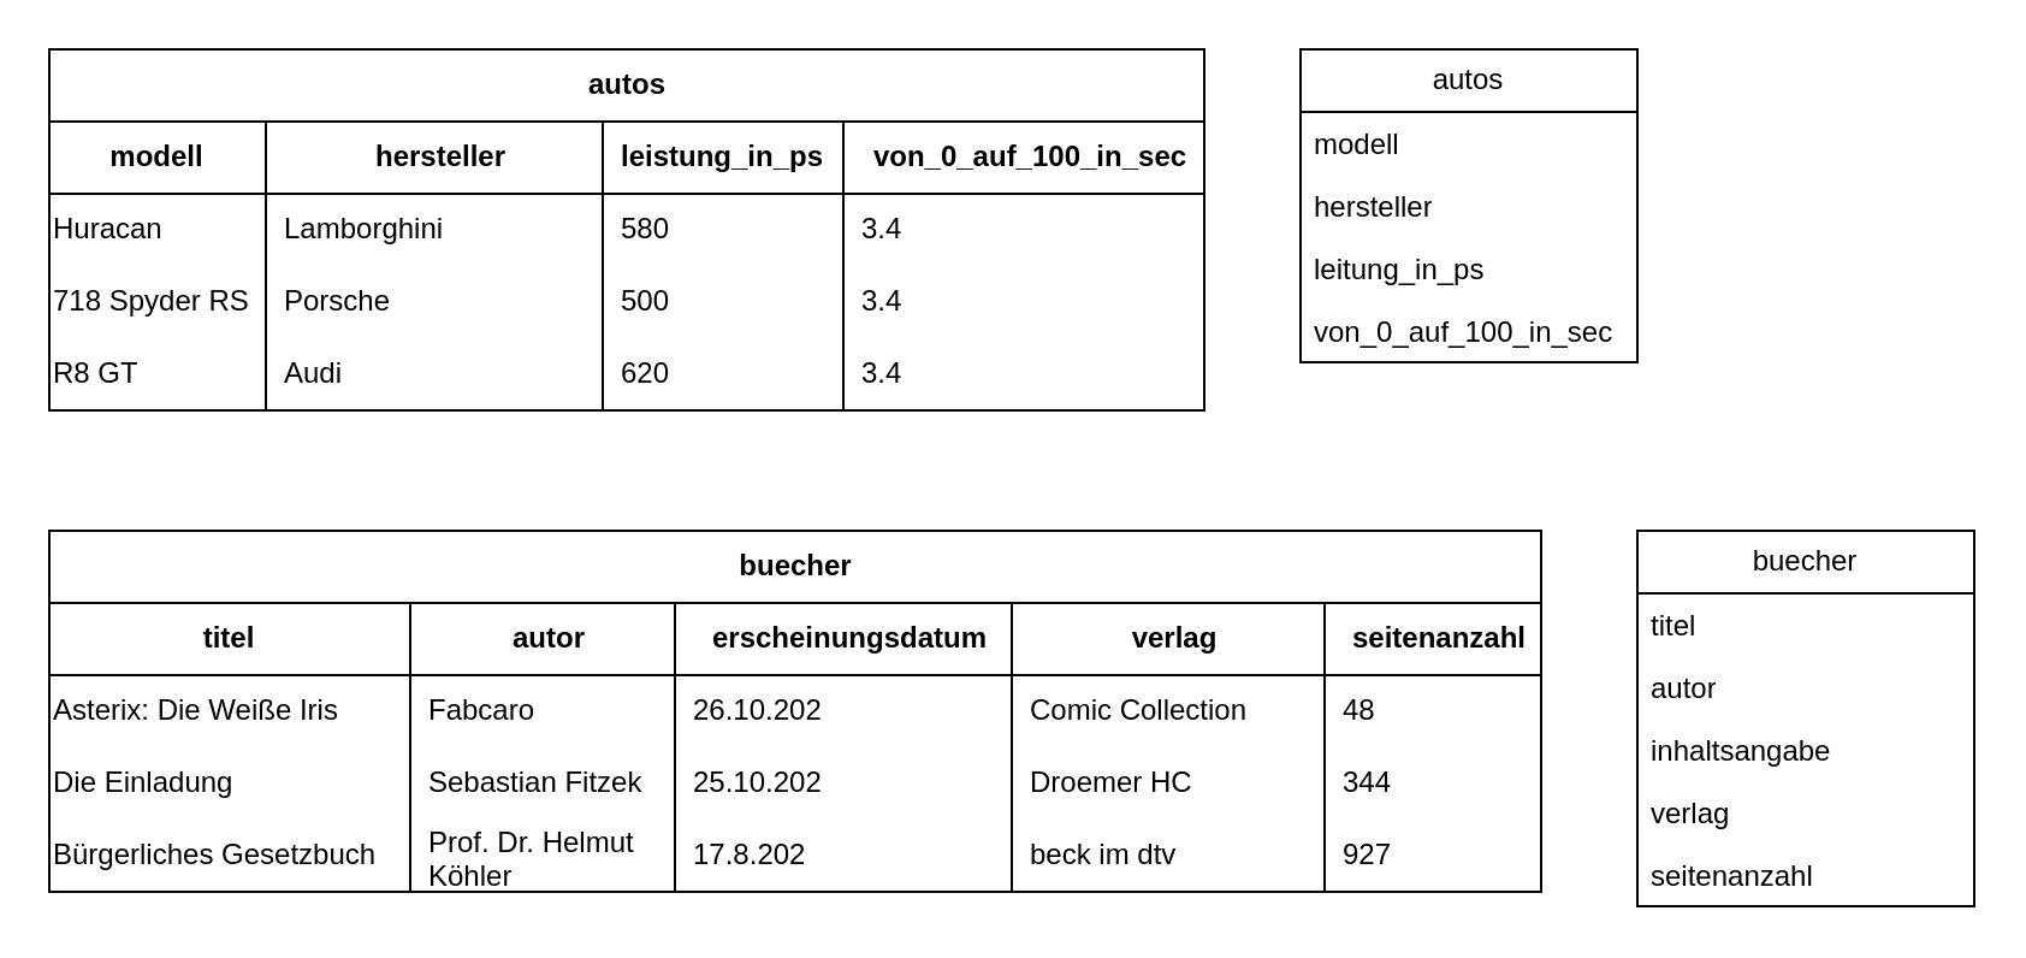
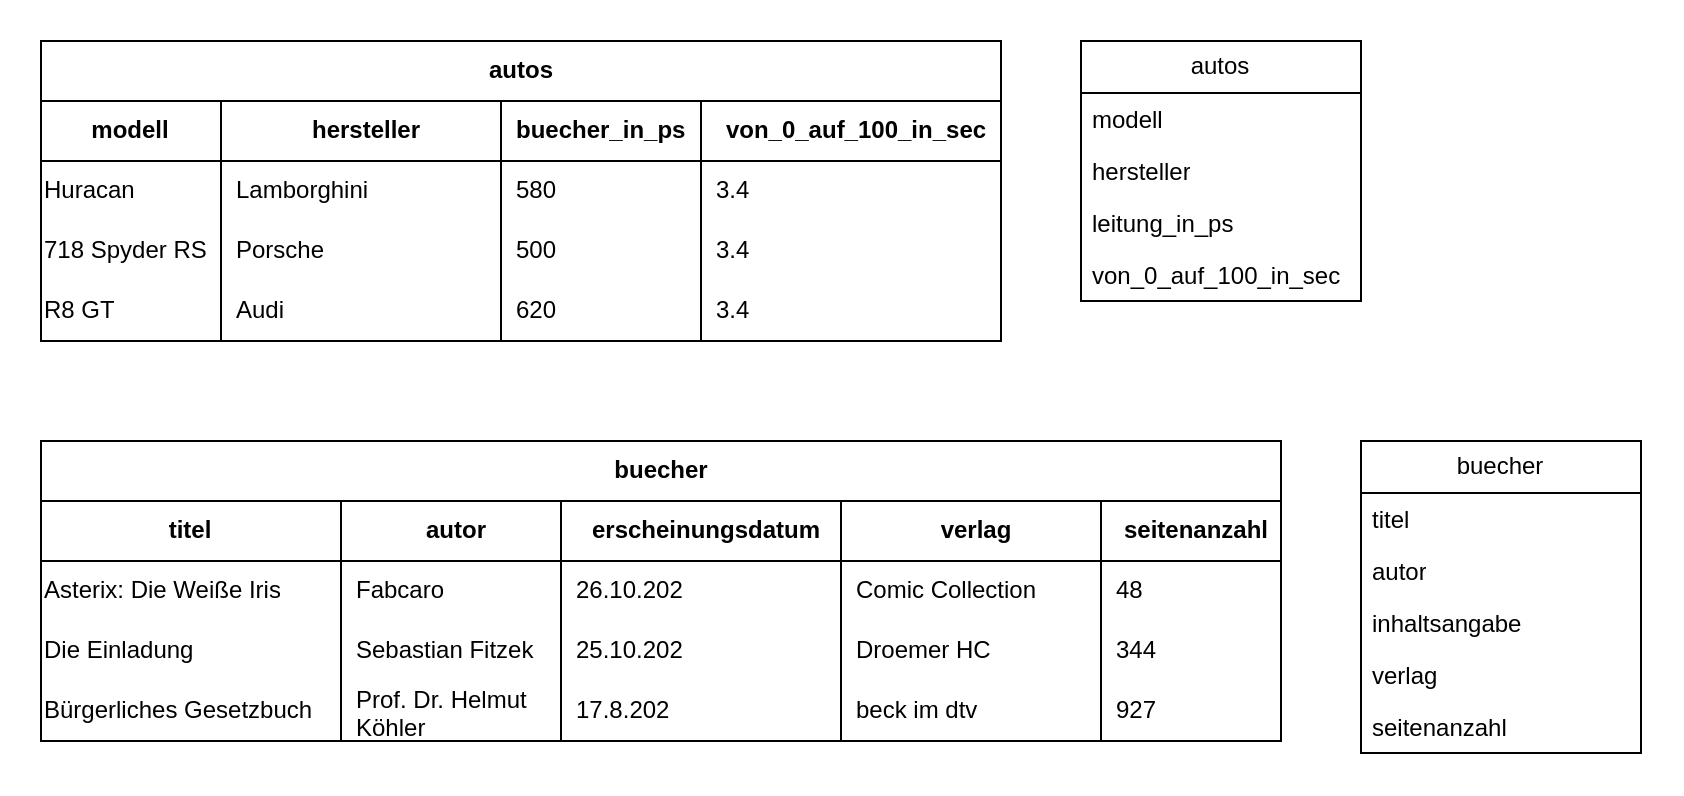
- <mxCell id="6" value="leistung_in_ps" style="shape=partialRectangle;connectable=0;fillColor=none;top=0;left=0;bottom=0;right=0;align=left;spacingLeft=6;fontStyle=1;overflow=hidden;whiteSpace=wrap;html=1;" vertex="1" parent="3"><mxGeometry x="230" width="100" height="30" as="geometry"><mxRectangle width="100" height="30" as="alternateBounds" /></mxGeometry></mxCell>
+ <mxCell id="6" value="buecher_in_ps" style="shape=partialRectangle;connectable=0;fillColor=none;top=0;left=0;bottom=0;right=0;align=left;spacingLeft=6;fontStyle=1;overflow=hidden;whiteSpace=wrap;html=1;" vertex="1" parent="3"><mxGeometry x="230" width="100" height="30" as="geometry"><mxRectangle width="100" height="30" as="alternateBounds" /></mxGeometry></mxCell>
